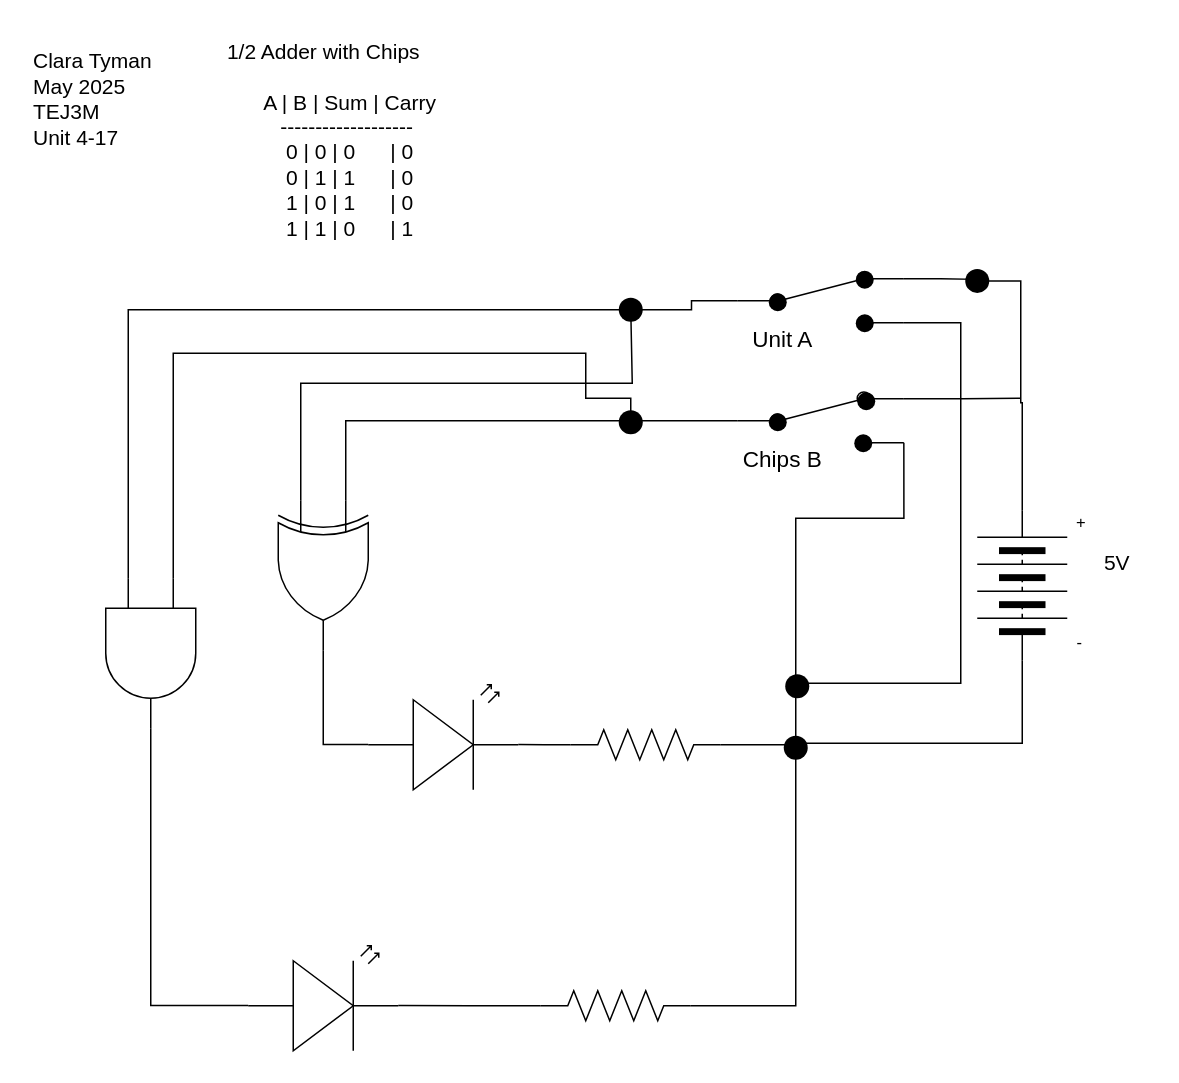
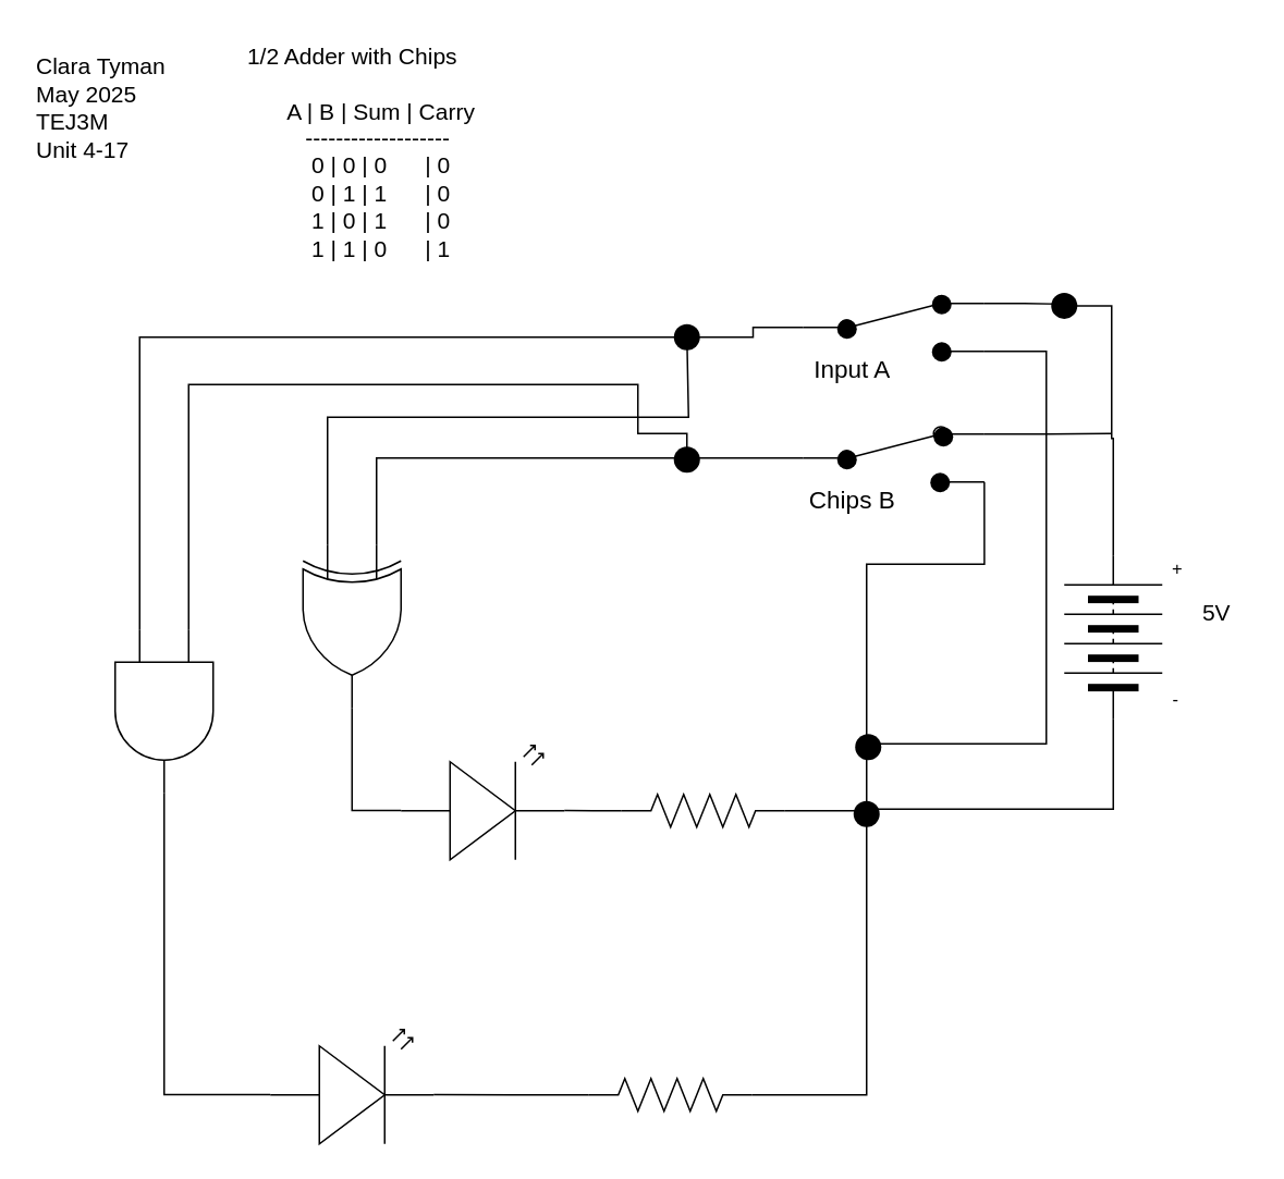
- <mxCell id="8" value="&lt;font style=&quot;font-size: 15px;&quot;&gt;Unit A&lt;/font&gt;" style="text;html=1;align=center;verticalAlign=middle;resizable=0;points=[];autosize=1;strokeColor=none;fillColor=none;fontFamily=Helvetica;fontSize=11;fontColor=default;labelBackgroundColor=default;" vertex="1" parent="1"><mxGeometry x="486" y="210" width="70" height="30" as="geometry" /></mxCell>
+ <mxCell id="8" value="&lt;font style=&quot;font-size: 15px;&quot;&gt;Input A&lt;/font&gt;" style="text;html=1;align=center;verticalAlign=middle;resizable=0;points=[];autosize=1;strokeColor=none;fillColor=none;fontFamily=Helvetica;fontSize=11;fontColor=default;labelBackgroundColor=default;" vertex="1" parent="1"><mxGeometry x="486" y="210" width="70" height="30" as="geometry" /></mxCell>
